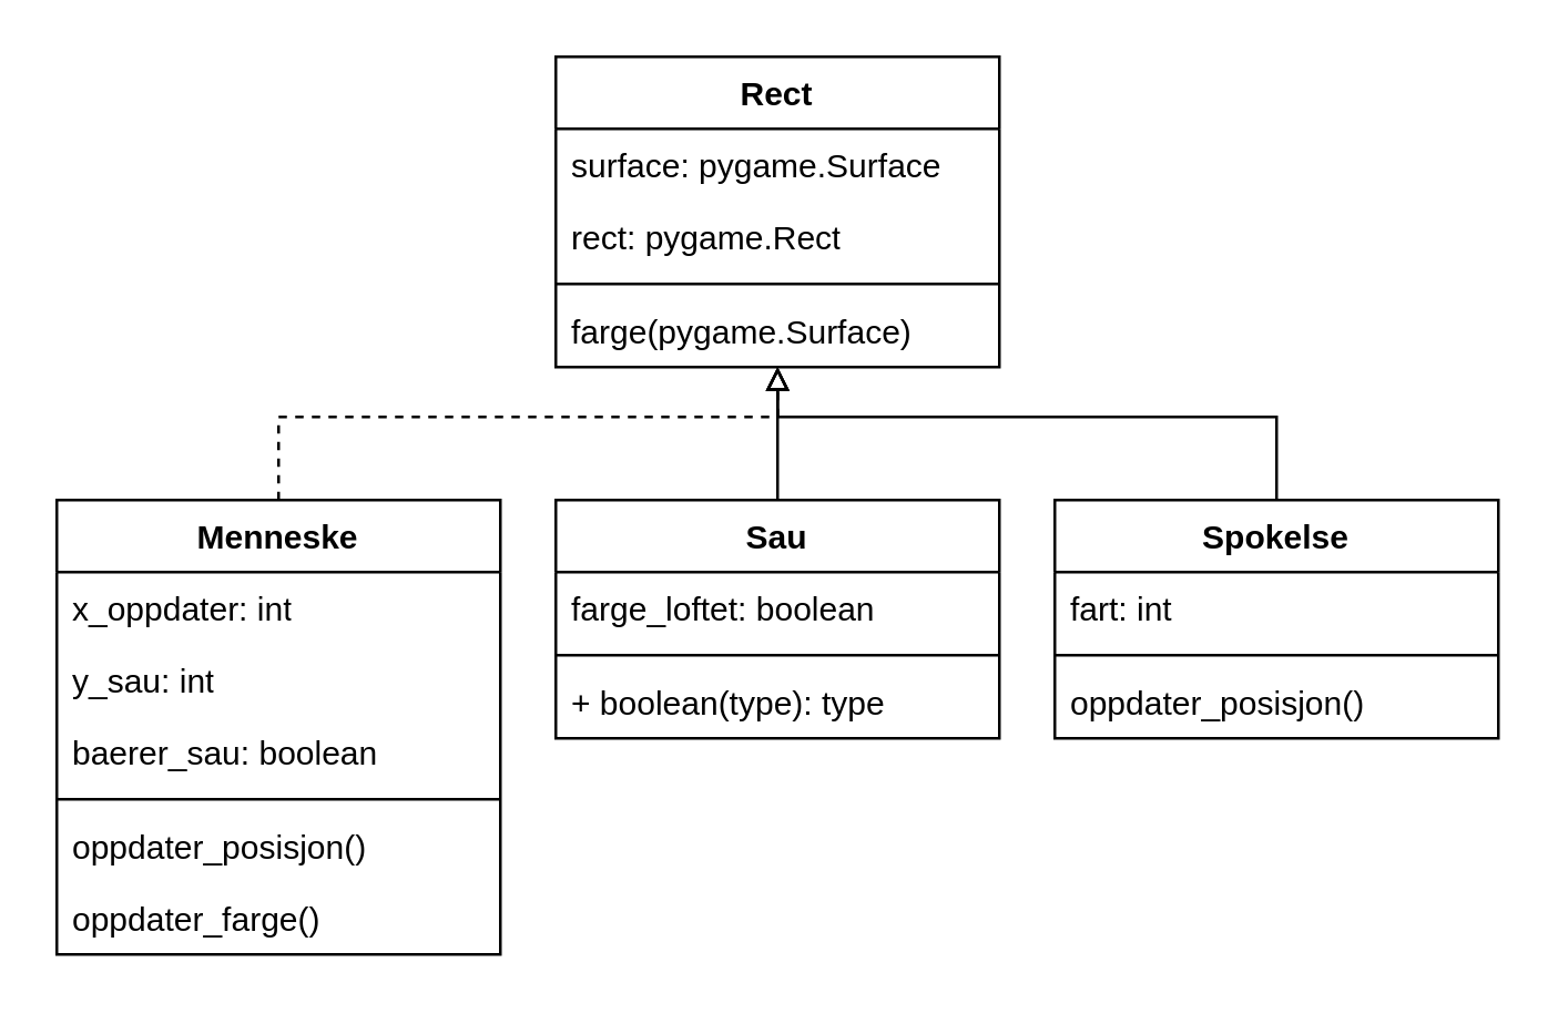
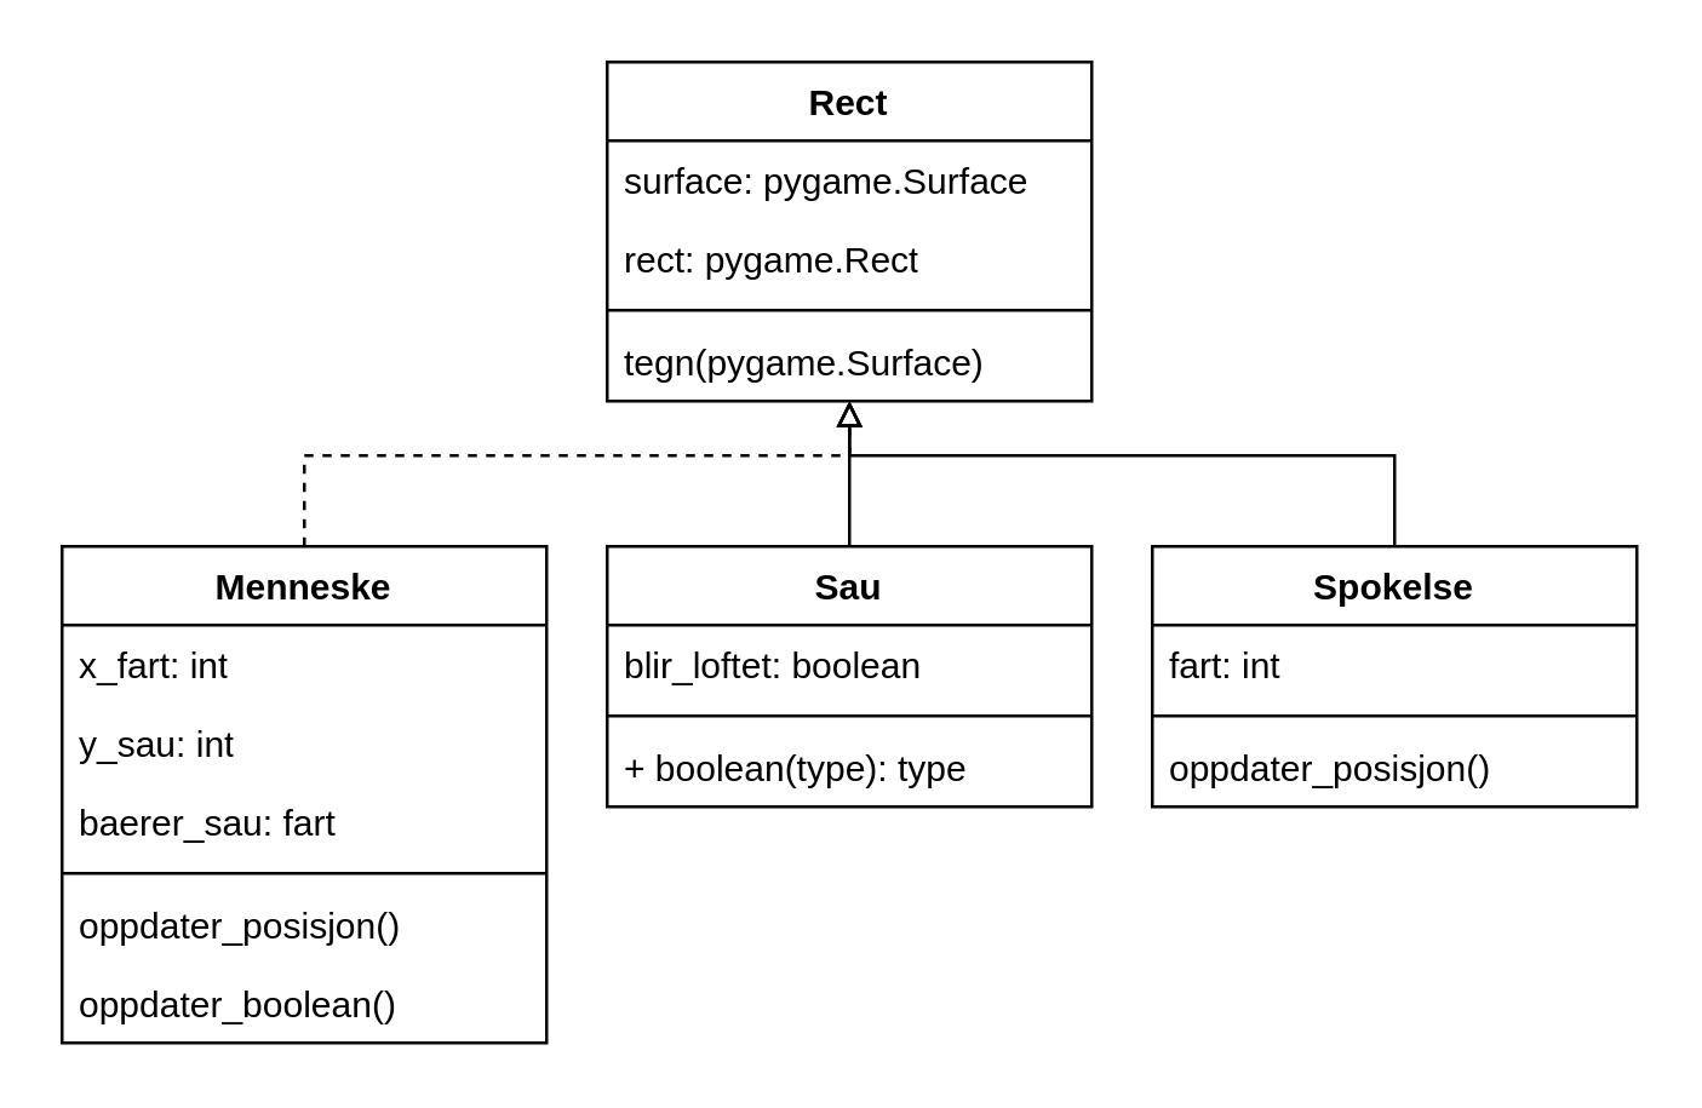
- <mxCell id="6" value="farge(pygame.Surface)" style="text;strokeColor=none;fillColor=none;align=left;verticalAlign=top;spacingLeft=4;spacingRight=4;overflow=hidden;rotatable=0;points=[[0,0.5],[1,0.5]];portConstraint=eastwest;whiteSpace=wrap;html=1;" vertex="1" parent="2"><mxGeometry y="86" width="160" height="26" as="geometry" /></mxCell>
+ <mxCell id="6" value="tegn(pygame.Surface)" style="text;strokeColor=none;fillColor=none;align=left;verticalAlign=top;spacingLeft=4;spacingRight=4;overflow=hidden;rotatable=0;points=[[0,0.5],[1,0.5]];portConstraint=eastwest;whiteSpace=wrap;html=1;" vertex="1" parent="2"><mxGeometry y="86" width="160" height="26" as="geometry" /></mxCell>
- <mxCell id="8" value="x_oppdater: int" style="text;strokeColor=none;fillColor=none;align=left;verticalAlign=top;spacingLeft=4;spacingRight=4;overflow=hidden;rotatable=0;points=[[0,0.5],[1,0.5]];portConstraint=eastwest;whiteSpace=wrap;html=1;" vertex="1" parent="7"><mxGeometry y="26" width="160" height="26" as="geometry" /></mxCell>
+ <mxCell id="8" value="x_fart: int" style="text;strokeColor=none;fillColor=none;align=left;verticalAlign=top;spacingLeft=4;spacingRight=4;overflow=hidden;rotatable=0;points=[[0,0.5],[1,0.5]];portConstraint=eastwest;whiteSpace=wrap;html=1;" vertex="1" parent="7"><mxGeometry y="26" width="160" height="26" as="geometry" /></mxCell>
- <mxCell id="18" value="farge_loftet: boolean" style="text;strokeColor=none;fillColor=none;align=left;verticalAlign=top;spacingLeft=4;spacingRight=4;overflow=hidden;rotatable=0;points=[[0,0.5],[1,0.5]];portConstraint=eastwest;whiteSpace=wrap;html=1;" vertex="1" parent="17"><mxGeometry y="26" width="160" height="26" as="geometry" /></mxCell>
+ <mxCell id="18" value="blir_loftet: boolean" style="text;strokeColor=none;fillColor=none;align=left;verticalAlign=top;spacingLeft=4;spacingRight=4;overflow=hidden;rotatable=0;points=[[0,0.5],[1,0.5]];portConstraint=eastwest;whiteSpace=wrap;html=1;" vertex="1" parent="17"><mxGeometry y="26" width="160" height="26" as="geometry" /></mxCell>
- <mxCell id="10" value="baerer_sau: boolean" style="text;strokeColor=none;fillColor=none;align=left;verticalAlign=top;spacingLeft=4;spacingRight=4;overflow=hidden;rotatable=0;points=[[0,0.5],[1,0.5]];portConstraint=eastwest;whiteSpace=wrap;html=1;" vertex="1" parent="7"><mxGeometry y="78" width="160" height="26" as="geometry" /></mxCell>
+ <mxCell id="10" value="baerer_sau: fart" style="text;strokeColor=none;fillColor=none;align=left;verticalAlign=top;spacingLeft=4;spacingRight=4;overflow=hidden;rotatable=0;points=[[0,0.5],[1,0.5]];portConstraint=eastwest;whiteSpace=wrap;html=1;" vertex="1" parent="7"><mxGeometry y="78" width="160" height="26" as="geometry" /></mxCell>
- <mxCell id="13" value="oppdater_farge()" style="text;strokeColor=none;fillColor=none;align=left;verticalAlign=top;spacingLeft=4;spacingRight=4;overflow=hidden;rotatable=0;points=[[0,0.5],[1,0.5]];portConstraint=eastwest;whiteSpace=wrap;html=1;" vertex="1" parent="7"><mxGeometry y="138" width="160" height="26" as="geometry" /></mxCell>
+ <mxCell id="13" value="oppdater_boolean()" style="text;strokeColor=none;fillColor=none;align=left;verticalAlign=top;spacingLeft=4;spacingRight=4;overflow=hidden;rotatable=0;points=[[0,0.5],[1,0.5]];portConstraint=eastwest;whiteSpace=wrap;html=1;" vertex="1" parent="7"><mxGeometry y="138" width="160" height="26" as="geometry" /></mxCell>
